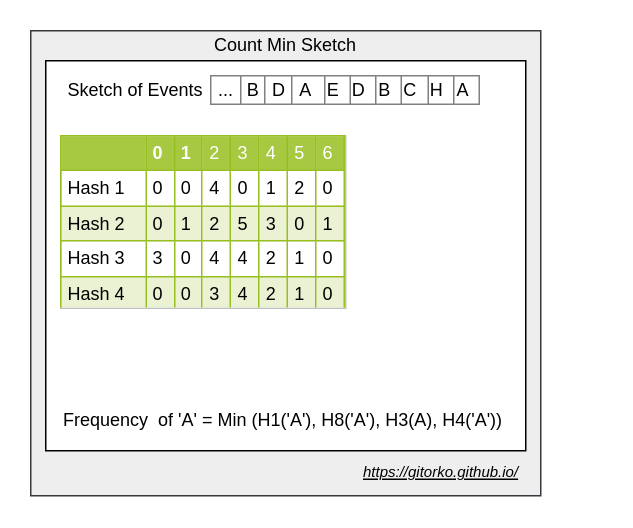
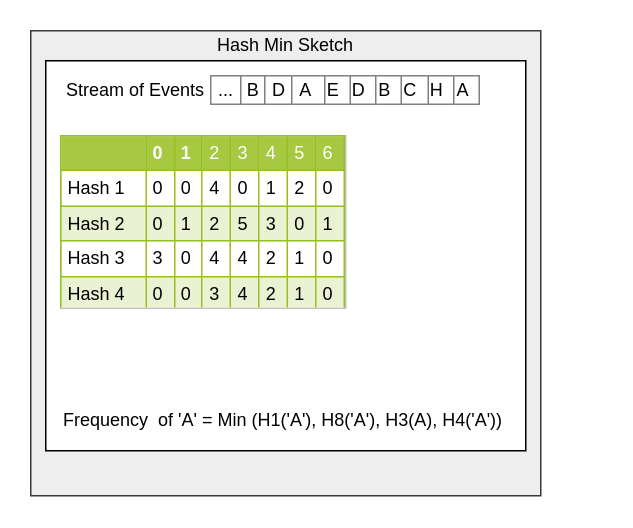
- <mxCell id="8" value="Count Min Sketch" style="text;html=1;strokeColor=none;fillColor=none;align=center;verticalAlign=middle;whiteSpace=wrap;rounded=0;" parent="1" vertex="1"><mxGeometry x="140" y="20" width="100" height="20" as="geometry" /></mxCell>
+ <mxCell id="8" value="Hash Min Sketch" style="text;html=1;strokeColor=none;fillColor=none;align=center;verticalAlign=middle;whiteSpace=wrap;rounded=0;" parent="1" vertex="1"><mxGeometry x="140" y="20" width="100" height="20" as="geometry" /></mxCell>
- <mxCell id="7" value="Sketch of Events" style="text;html=1;strokeColor=none;fillColor=none;align=center;verticalAlign=middle;whiteSpace=wrap;rounded=0;" parent="1" vertex="1"><mxGeometry x="40" y="50" width="100" height="20" as="geometry" /></mxCell>
+ <mxCell id="7" value="Stream of Events" style="text;html=1;strokeColor=none;fillColor=none;align=center;verticalAlign=middle;whiteSpace=wrap;rounded=0;" parent="1" vertex="1"><mxGeometry x="40" y="50" width="100" height="20" as="geometry" /></mxCell>
- <mxCell id="9" value="&lt;font style=&quot;font-size: 10px&quot;&gt;&lt;i&gt;&lt;u&gt;https://gitorko.github.io/&lt;/u&gt;&lt;/i&gt;&lt;/font&gt;" style="text;html=1;" parent="1" vertex="1"><mxGeometry x="240" y="300" width="110" height="30" as="geometry" /></mxCell>
